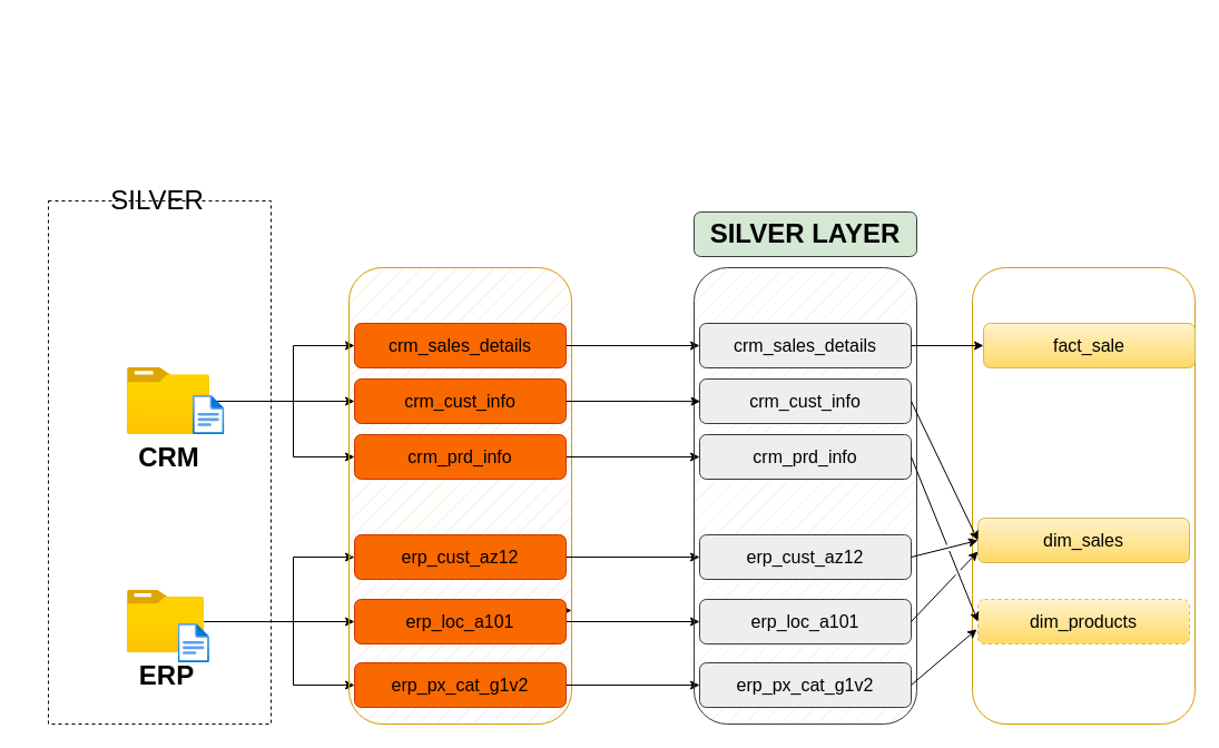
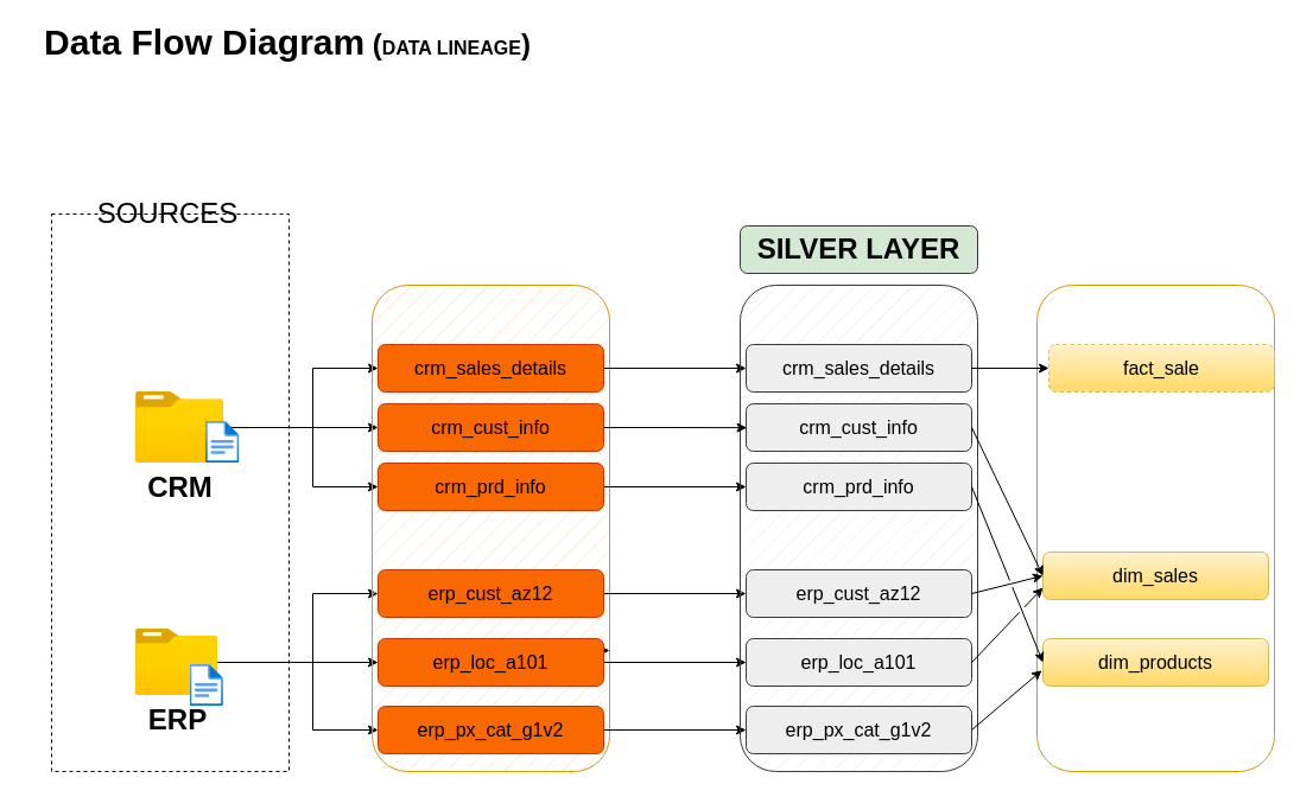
+ <mxCell id="4" value="&lt;b&gt;&lt;font style=&quot;font-size: 30px;&quot;&gt;Data Flow Diagram&lt;/font&gt;&lt;font style=&quot;font-size: 24px;&quot;&gt; (&lt;/font&gt;&lt;font style=&quot;font-size: 16px;&quot;&gt;DATA LINEAGE&lt;/font&gt;&lt;font style=&quot;font-size: 24px;&quot;&gt;)&lt;/font&gt;&lt;/b&gt;" style="text;html=1;align=center;verticalAlign=middle;whiteSpace=wrap;rounded=0;" parent="1" vertex="1"><mxGeometry x="20.96" y="20" width="442.04" height="30" as="geometry" /></mxCell>
- <mxCell id="3" value="&lt;font style=&quot;font-size: 24px;&quot;&gt;SILVER&lt;/font&gt;" style="rounded=1;whiteSpace=wrap;html=1;strokeColor=none;fillColor=none;dashed=1;" parent="1" vertex="1"><mxGeometry x="81.41" y="150" width="120" height="60" as="geometry" /></mxCell>
+ <mxCell id="3" value="&lt;font style=&quot;font-size: 24px;&quot;&gt;SOURCES&lt;/font&gt;" style="rounded=1;whiteSpace=wrap;html=1;strokeColor=none;fillColor=none;dashed=1;" parent="1" vertex="1"><mxGeometry x="81.41" y="150" width="120" height="60" as="geometry" /></mxCell>
- <mxCell id="38" value="&lt;font style=&quot;font-size: 16px;&quot;&gt;fact_sale&lt;/font&gt;" style="rounded=1;whiteSpace=wrap;html=1;fillColor=#fff2cc;strokeColor=#d6b656;gradientColor=#ffd966;" vertex="1" parent="1"><mxGeometry x="883" y="290" width="190" height="40" as="geometry" /></mxCell>
+ <mxCell id="38" value="&lt;font style=&quot;font-size: 16px;&quot;&gt;fact_sale&lt;/font&gt;" style="rounded=1;whiteSpace=wrap;html=1;fillColor=#fff2cc;strokeColor=#d6b656;gradientColor=#ffd966;dashed=1;" vertex="1" parent="1"><mxGeometry x="883" y="290" width="190" height="40" as="geometry" /></mxCell>
- <mxCell id="40" value="&lt;font style=&quot;font-size: 16px;&quot;&gt;dim_products&lt;/font&gt;" style="rounded=1;whiteSpace=wrap;html=1;fillColor=#fff2cc;strokeColor=#d6b656;gradientColor=#ffd966;dashed=1;" vertex="1" parent="1"><mxGeometry x="878" y="538" width="190" height="40" as="geometry" /></mxCell>
+ <mxCell id="40" value="&lt;font style=&quot;font-size: 16px;&quot;&gt;dim_products&lt;/font&gt;" style="rounded=1;whiteSpace=wrap;html=1;fillColor=#fff2cc;strokeColor=#d6b656;gradientColor=#ffd966;" vertex="1" parent="1"><mxGeometry x="878" y="538" width="190" height="40" as="geometry" /></mxCell>
